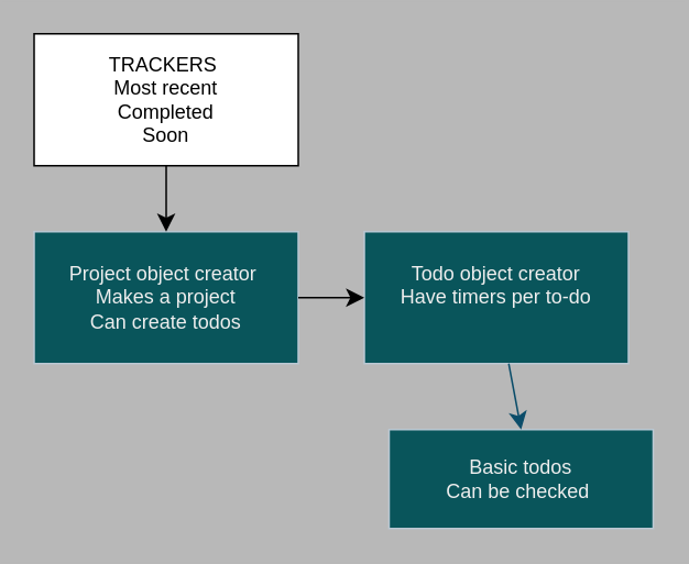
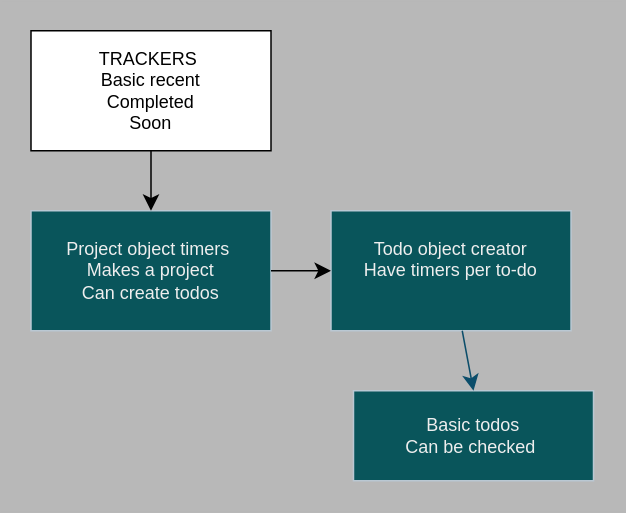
- <mxCell id="6" value="TRACKERS&amp;nbsp;&lt;div&gt;Most recent&lt;/div&gt;&lt;div&gt;Completed&lt;/div&gt;&lt;div&gt;Soon&lt;/div&gt;" style="rounded=0;whiteSpace=wrap;html=1;" parent="1" vertex="1"><mxGeometry x="20" y="20" width="160" height="80" as="geometry" /></mxCell>
+ <mxCell id="6" value="TRACKERS&amp;nbsp;&lt;div&gt;Basic recent&lt;/div&gt;&lt;div&gt;Completed&lt;/div&gt;&lt;div&gt;Soon&lt;/div&gt;" style="rounded=0;whiteSpace=wrap;html=1;" parent="1" vertex="1"><mxGeometry x="20" y="20" width="160" height="80" as="geometry" /></mxCell>
- <mxCell id="5" value="Project object creator&amp;nbsp;&lt;div&gt;Makes a project&lt;/div&gt;&lt;div&gt;Can create todos&lt;/div&gt;" style="rounded=0;whiteSpace=wrap;html=1;labelBackgroundColor=none;fillColor=#09555B;strokeColor=#BAC8D3;fontColor=#EEEEEE;" parent="1" vertex="1"><mxGeometry x="20" y="140" width="160" height="80" as="geometry" /></mxCell>
+ <mxCell id="5" value="Project object timers&amp;nbsp;&lt;div&gt;Makes a project&lt;/div&gt;&lt;div&gt;Can create todos&lt;/div&gt;" style="rounded=0;whiteSpace=wrap;html=1;labelBackgroundColor=none;fillColor=#09555B;strokeColor=#BAC8D3;fontColor=#EEEEEE;" parent="1" vertex="1"><mxGeometry x="20" y="140" width="160" height="80" as="geometry" /></mxCell>
